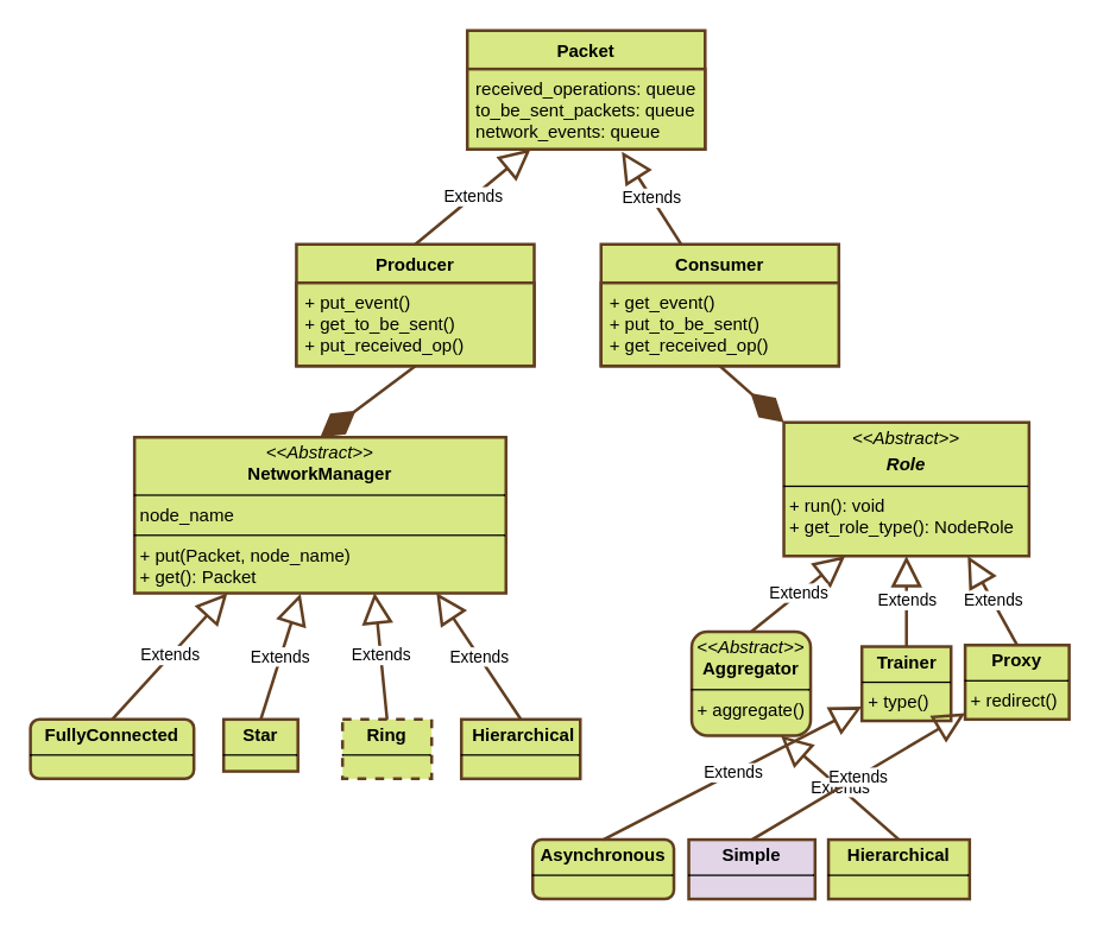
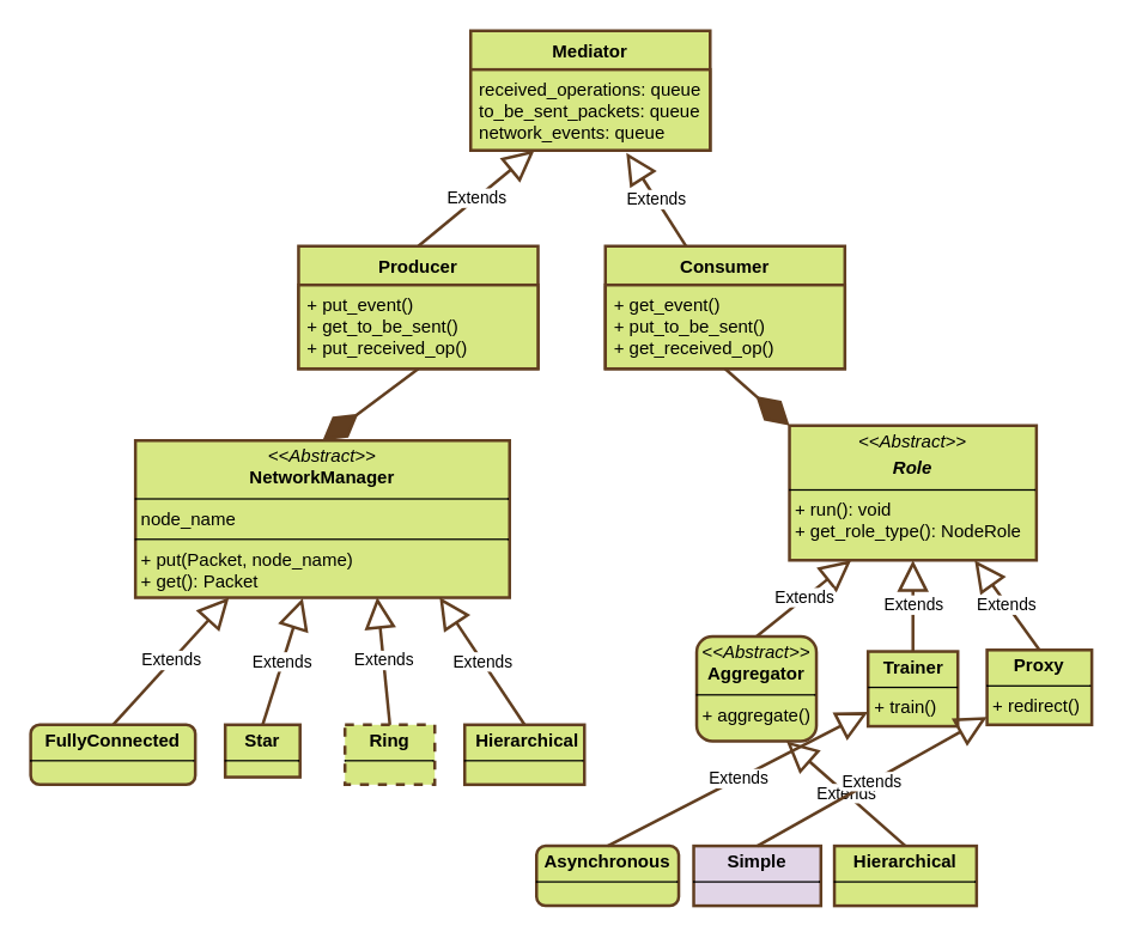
- <mxCell id="24" value="Packet" style="swimlane;fontStyle=1;align=center;verticalAlign=top;childLayout=stackLayout;horizontal=1;startSize=26;horizontalStack=0;resizeParent=1;resizeParentMax=0;resizeLast=0;collapsible=1;marginBottom=0;whiteSpace=wrap;html=1;fillColor=#D7E884;strokeColor=#613E20;strokeWidth=2;" parent="1" vertex="1"><mxGeometry x="314" y="20" width="160" height="80" as="geometry" /></mxCell>
+ <mxCell id="24" value="Mediator" style="swimlane;fontStyle=1;align=center;verticalAlign=top;childLayout=stackLayout;horizontal=1;startSize=26;horizontalStack=0;resizeParent=1;resizeParentMax=0;resizeLast=0;collapsible=1;marginBottom=0;whiteSpace=wrap;html=1;fillColor=#D7E884;strokeColor=#613E20;strokeWidth=2;" parent="1" vertex="1"><mxGeometry x="314" y="20" width="160" height="80" as="geometry" /></mxCell>
- <mxCell id="6" value="&lt;p style=&quot;margin:0px;margin-top:4px;text-align:center;&quot;&gt;&lt;b&gt;Trainer&lt;/b&gt;&lt;/p&gt;&lt;hr size=&quot;1&quot; style=&quot;border-style:solid;&quot;&gt;&lt;p style=&quot;margin:0px;margin-left:4px;&quot;&gt;&lt;span style=&quot;background-color: initial;&quot;&gt;+ type()&lt;/span&gt;&lt;/p&gt;" style="verticalAlign=top;align=left;overflow=fill;html=1;whiteSpace=wrap;fillColor=#D7E884;strokeColor=#613E20;strokeWidth=2;" parent="1" vertex="1"><mxGeometry x="579.5" y="435" width="60" height="50" as="geometry" /></mxCell>
+ <mxCell id="6" value="&lt;p style=&quot;margin:0px;margin-top:4px;text-align:center;&quot;&gt;&lt;b&gt;Trainer&lt;/b&gt;&lt;/p&gt;&lt;hr size=&quot;1&quot; style=&quot;border-style:solid;&quot;&gt;&lt;p style=&quot;margin:0px;margin-left:4px;&quot;&gt;&lt;span style=&quot;background-color: initial;&quot;&gt;+ train()&lt;/span&gt;&lt;/p&gt;" style="verticalAlign=top;align=left;overflow=fill;html=1;whiteSpace=wrap;fillColor=#D7E884;strokeColor=#613E20;strokeWidth=2;" parent="1" vertex="1"><mxGeometry x="579.5" y="435" width="60" height="50" as="geometry" /></mxCell>
- <mxCell id="10" value="&lt;p style=&quot;margin:0px;margin-top:4px;text-align:center;&quot;&gt;&lt;b&gt;Proxy&lt;/b&gt;&lt;/p&gt;&lt;hr size=&quot;1&quot; style=&quot;border-style:solid;&quot;&gt;&lt;p style=&quot;margin:0px;margin-left:4px;&quot;&gt;+ redirect()&lt;/p&gt;" style="verticalAlign=top;align=left;overflow=fill;html=1;whiteSpace=wrap;fillColor=#D7E884;strokeColor=#613E20;strokeWidth=2;" parent="1" vertex="1"><mxGeometry x="649" y="434" width="70" height="50" as="geometry" /></mxCell>
+ <mxCell id="10" value="&lt;p style=&quot;margin:0px;margin-top:4px;text-align:center;&quot;&gt;&lt;b&gt;Proxy&lt;/b&gt;&lt;/p&gt;&lt;hr size=&quot;1&quot; style=&quot;border-style:solid;&quot;&gt;&lt;p style=&quot;margin:0px;margin-left:4px;&quot;&gt;+ redirect()&lt;/p&gt;" style="verticalAlign=top;align=left;overflow=fill;html=1;whiteSpace=wrap;fillColor=#D7E884;strokeColor=#613E20;strokeWidth=2;" parent="1" vertex="1"><mxGeometry x="659" y="434" width="70" height="50" as="geometry" /></mxCell>
